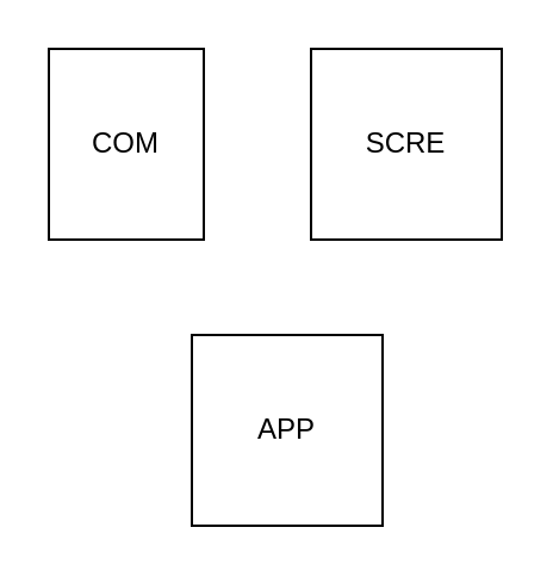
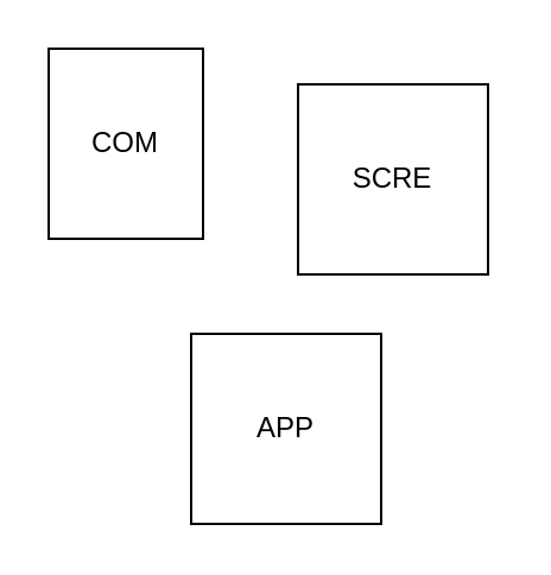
- <mxCell id="2" value="SCRE" style="whiteSpace=wrap;html=1;aspect=fixed;" vertex="1" parent="1"><mxGeometry x="130" y="20" width="80" height="80" as="geometry" /></mxCell>
+ <mxCell id="2" value="SCRE" style="whiteSpace=wrap;html=1;aspect=fixed;" vertex="1" parent="1"><mxGeometry x="125" y="35" width="80" height="80" as="geometry" /></mxCell>
